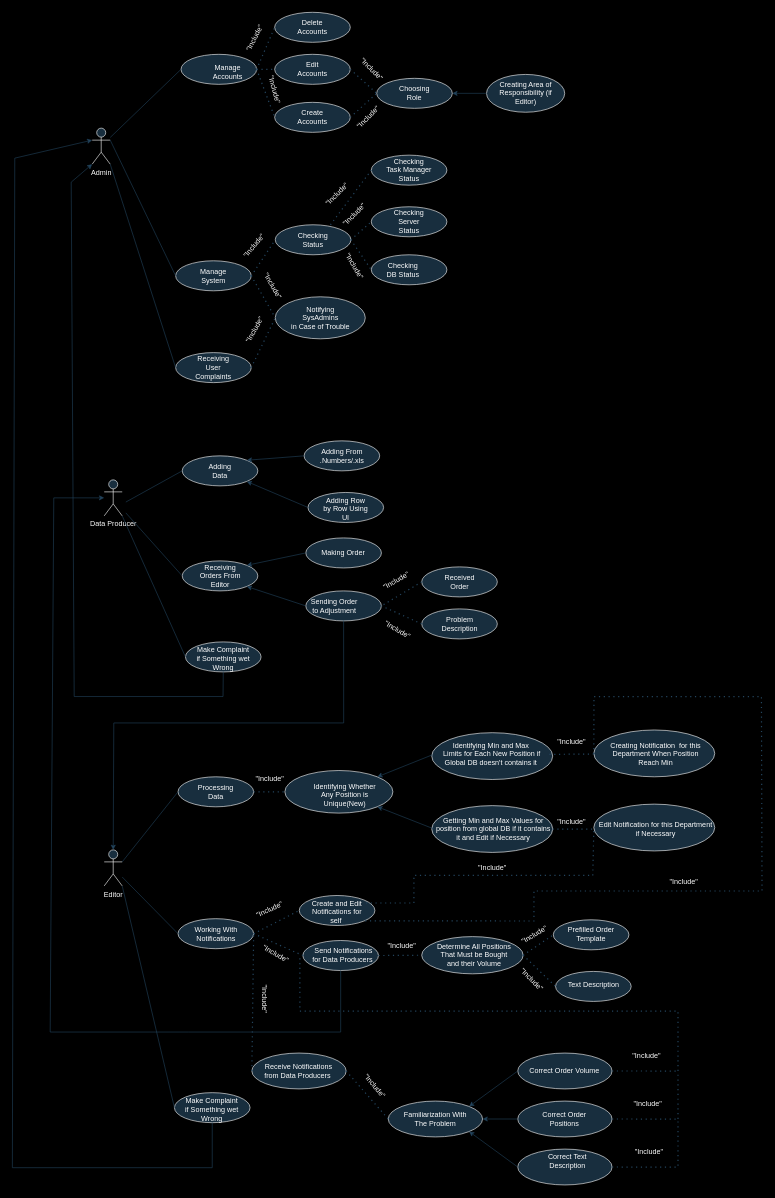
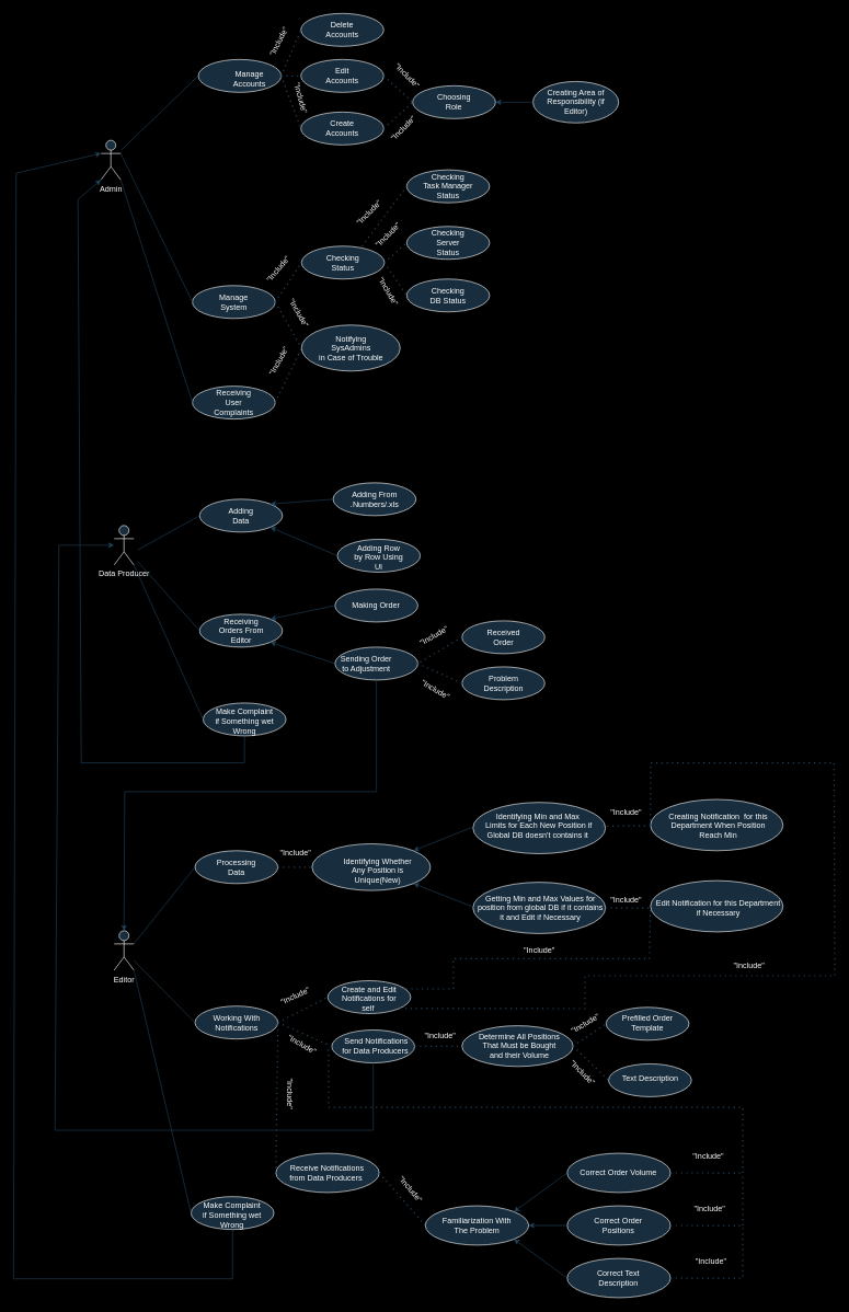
- <mxCell id="31" value="Checking&lt;br&gt;DB Status" style="text;html=1;strokeColor=none;fillColor=none;align=center;verticalAlign=middle;whiteSpace=wrap;rounded=0;labelBackgroundColor=none;fontColor=#FFFFFF;" parent="1" vertex="1"><mxGeometry x="641" y="434" width="60" height="30" as="geometry" /></mxCell>
+ <mxCell id="31" value="Checking&lt;br&gt;DB Status" style="text;html=1;strokeColor=none;fillColor=none;align=center;verticalAlign=middle;whiteSpace=wrap;rounded=0;labelBackgroundColor=none;fontColor=#FFFFFF;" parent="1" vertex="1"><mxGeometry x="651" y="434" width="60" height="30" as="geometry" /></mxCell>
- <mxCell id="111" value="Correct Text Description" style="text;html=1;strokeColor=none;fillColor=none;align=center;verticalAlign=middle;whiteSpace=wrap;rounded=0;labelBackgroundColor=none;fontColor=#FFFFFF;" parent="1" vertex="1"><mxGeometry x="882.37" y="1919" width="126.38" height="29.75" as="geometry" /></mxCell>
+ <mxCell id="111" value="Correct Text Description" style="text;html=1;strokeColor=none;fillColor=none;align=center;verticalAlign=middle;whiteSpace=wrap;rounded=0;labelBackgroundColor=none;fontColor=#FFFFFF;" parent="1" vertex="1"><mxGeometry x="877.37" y="1929" width="126.38" height="29.75" as="geometry" /></mxCell>
